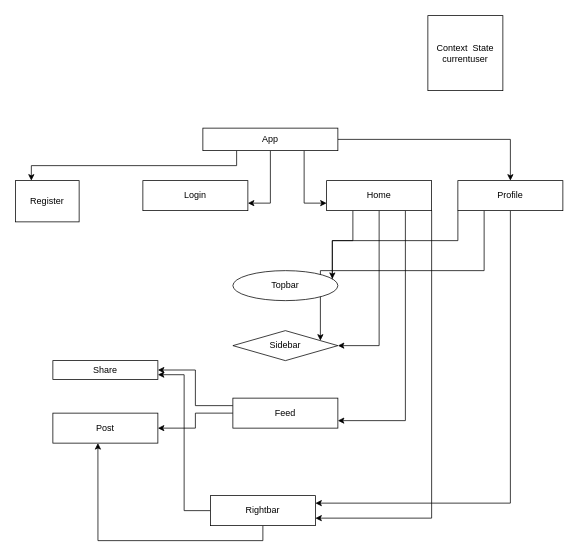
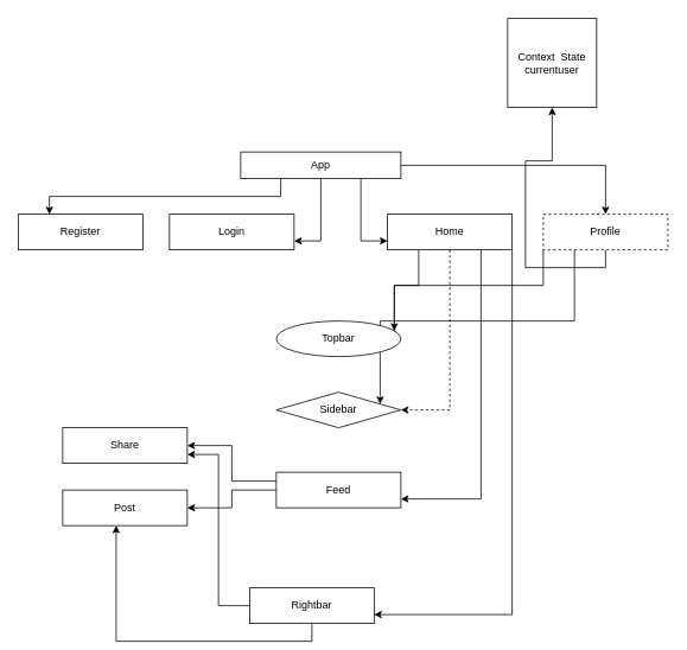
- <mxCell id="17" value="Profile" style="rounded=0;whiteSpace=wrap;html=1;" vertex="1" parent="1"><mxGeometry x="610" y="240" width="140" height="40" as="geometry" /></mxCell>
+ <mxCell id="17" value="Profile" style="rounded=0;whiteSpace=wrap;html=1;dashed=1;" vertex="1" parent="1"><mxGeometry x="610" y="240" width="140" height="40" as="geometry" /></mxCell>
- <mxCell id="12" value="Register" style="rounded=0;whiteSpace=wrap;html=1;" vertex="1" parent="1"><mxGeometry x="20" y="240" width="85" height="55" as="geometry" /></mxCell>
+ <mxCell id="12" value="Register" style="rounded=0;whiteSpace=wrap;html=1;" vertex="1" parent="1"><mxGeometry x="20" y="240" width="140" height="40" as="geometry" /></mxCell>
- <mxCell id="9" style="edgeStyle=orthogonalEdgeStyle;rounded=0;orthogonalLoop=1;jettySize=auto;html=1;entryX=1;entryY=0.5;entryDx=0;entryDy=0;" edge="1" parent="1" source="11" target="19"><mxGeometry relative="1" as="geometry" /></mxCell>
+ <mxCell id="9" style="edgeStyle=orthogonalEdgeStyle;rounded=0;orthogonalLoop=1;jettySize=auto;html=1;entryX=1;entryY=0.5;entryDx=0;entryDy=0;dashed=1;" edge="1" parent="1" source="11" target="19"><mxGeometry relative="1" as="geometry" /></mxCell>
- <mxCell id="16" style="edgeStyle=orthogonalEdgeStyle;rounded=0;orthogonalLoop=1;jettySize=auto;html=1;exitX=0.5;exitY=1;exitDx=0;exitDy=0;entryX=1;entryY=0.25;entryDx=0;entryDy=0;" edge="1" parent="1" source="17" target="25"><mxGeometry relative="1" as="geometry" /></mxCell>
+ <mxCell id="16" style="edgeStyle=orthogonalEdgeStyle;rounded=0;orthogonalLoop=1;jettySize=auto;html=1;exitX=0.5;exitY=1;exitDx=0;exitDy=0;" edge="1" parent="1" source="17" target="28"><mxGeometry relative="1" as="geometry" /></mxCell>
- <mxCell id="26" value="Share" style="rounded=0;whiteSpace=wrap;html=1;" vertex="1" parent="1"><mxGeometry x="70" y="480" width="140" height="25" as="geometry" /></mxCell>
+ <mxCell id="26" value="Share" style="rounded=0;whiteSpace=wrap;html=1;" vertex="1" parent="1"><mxGeometry x="70" y="480" width="140" height="40" as="geometry" /></mxCell>
